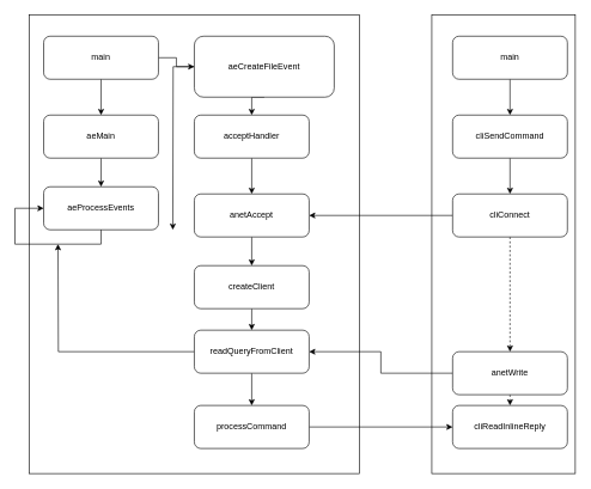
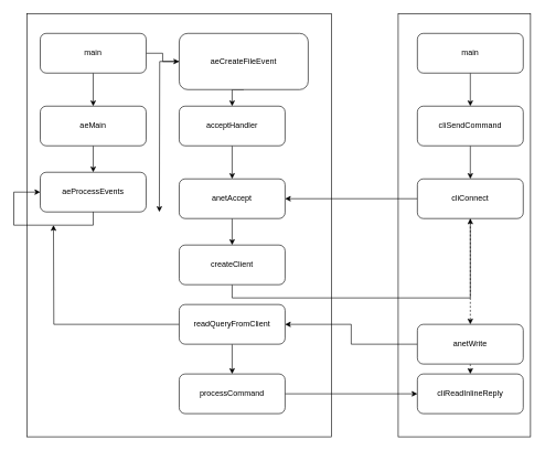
- <mxCell id="22" style="edgeStyle=orthogonalEdgeStyle;rounded=0;orthogonalLoop=1;jettySize=auto;html=1;exitX=0.5;exitY=1;exitDx=0;exitDy=0;entryX=0.5;entryY=0;entryDx=0;entryDy=0;" edge="1" parent="1" source="23" target="21"><mxGeometry relative="1" as="geometry" /></mxCell>
+ <mxCell id="22" style="edgeStyle=orthogonalEdgeStyle;rounded=0;orthogonalLoop=1;jettySize=auto;html=1;exitX=0.5;exitY=1;exitDx=0;exitDy=0;" edge="1" parent="1" source="23" target="26"><mxGeometry relative="1" as="geometry" /></mxCell>
